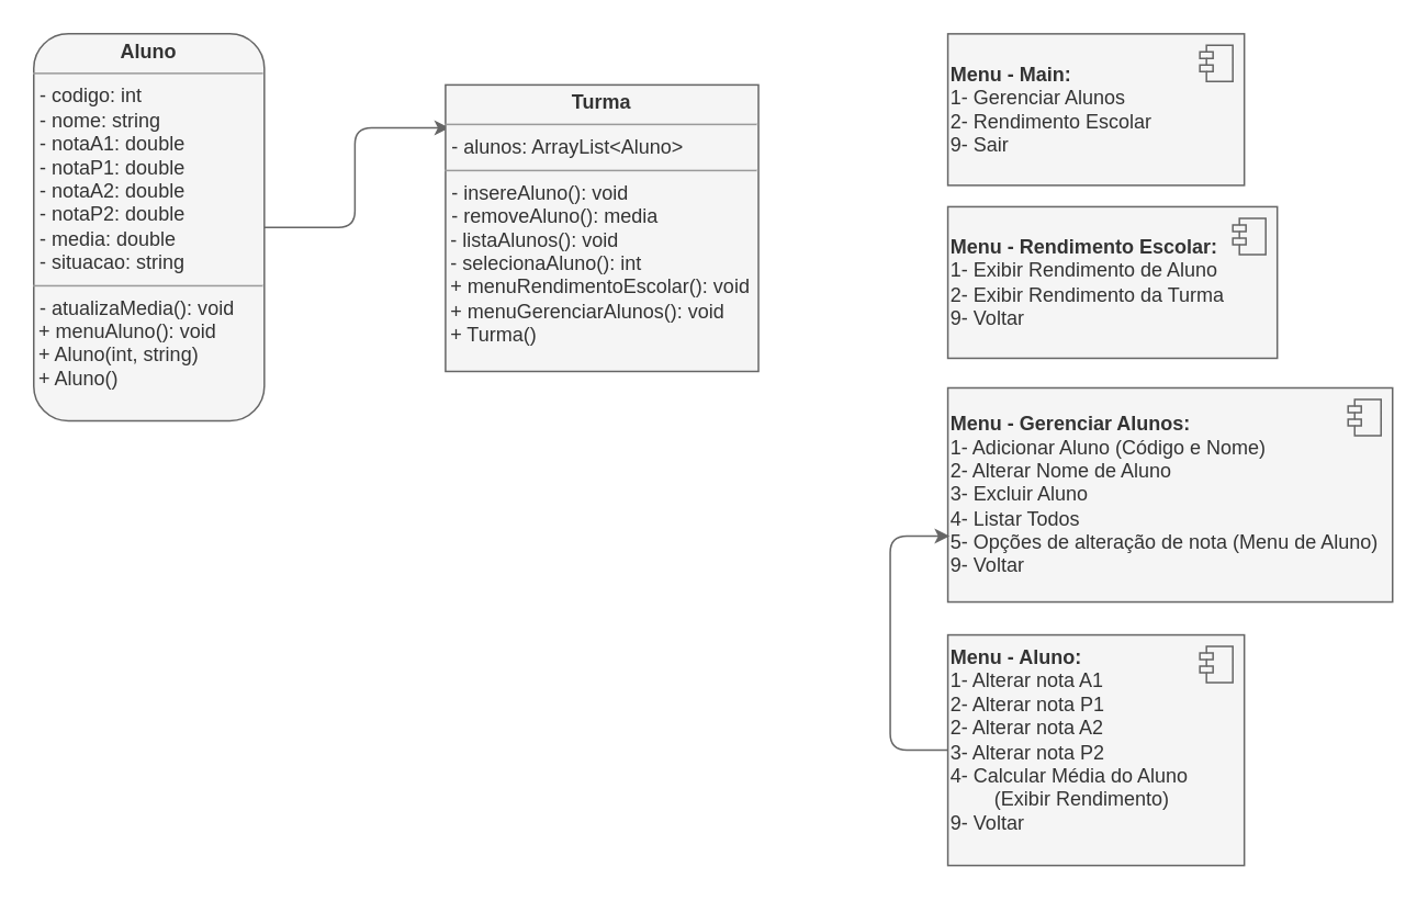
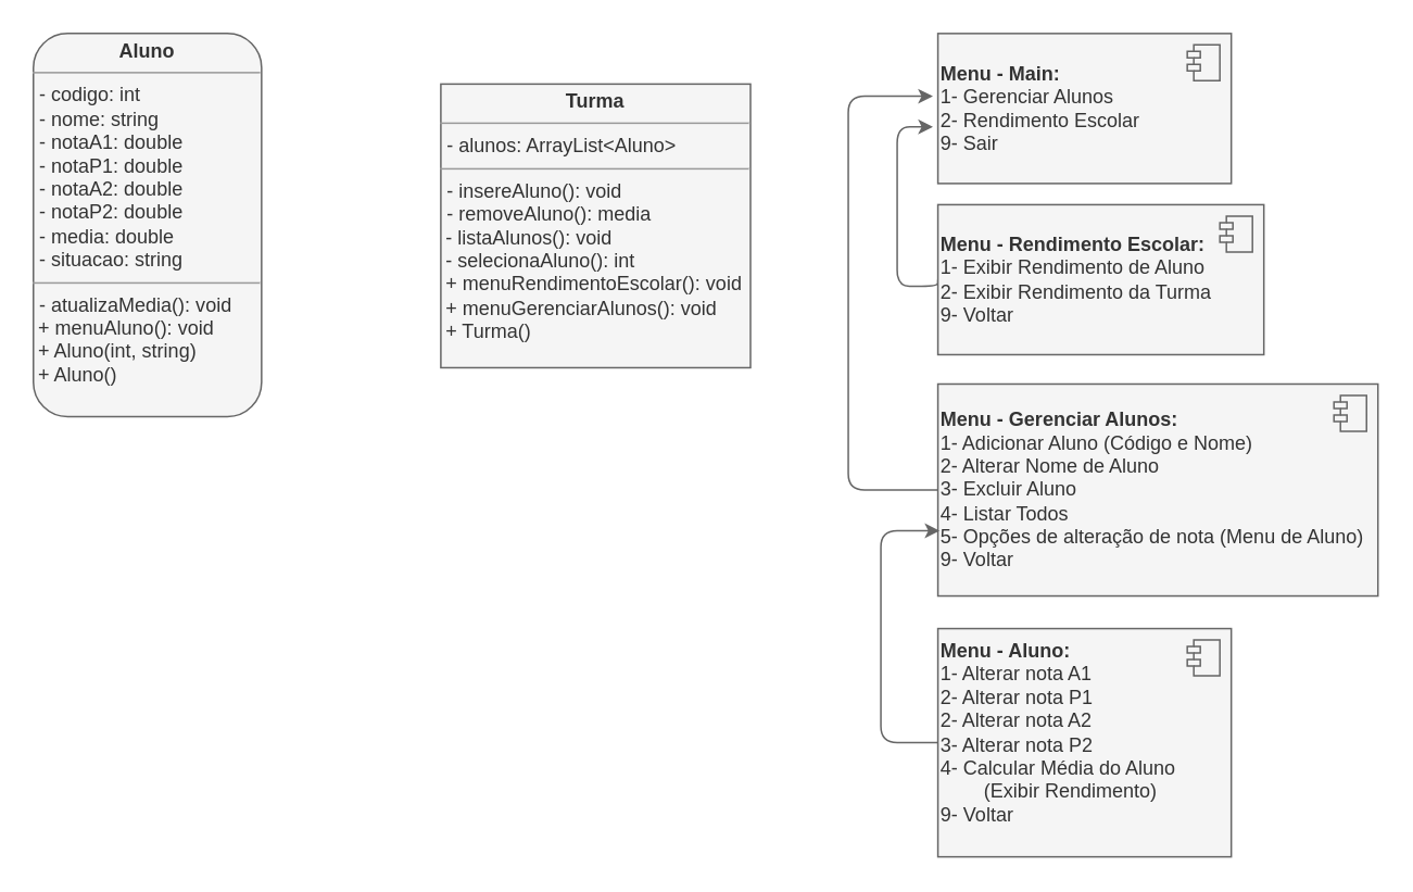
- <mxCell id="2" style="edgeStyle=orthogonalEdgeStyle;html=1;entryX=0.012;entryY=0.15;entryDx=0;entryDy=0;entryPerimeter=0;fillColor=#f5f5f5;strokeColor=#666666;" parent="1" source="3" target="6" edge="1"><mxGeometry relative="1" as="geometry" /></mxCell>
+ <mxCell id="10" style="edgeStyle=orthogonalEdgeStyle;html=1;entryX=-0.017;entryY=0.622;entryDx=0;entryDy=0;entryPerimeter=0;exitX=0;exitY=0.5;exitDx=0;exitDy=0;fillColor=#f5f5f5;strokeColor=#666666;" parent="1" source="11" target="4" edge="1"><mxGeometry relative="1" as="geometry"><Array as="points"><mxPoint x="575" y="175" /><mxPoint x="550" y="175" /><mxPoint x="550" y="77" /></Array></mxGeometry></mxCell>
+ <mxCell id="7" style="edgeStyle=orthogonalEdgeStyle;html=1;entryX=-0.017;entryY=0.418;entryDx=0;entryDy=0;entryPerimeter=0;exitX=0;exitY=0.5;exitDx=0;exitDy=0;fillColor=#f5f5f5;strokeColor=#666666;" parent="1" source="8" target="4" edge="1"><mxGeometry relative="1" as="geometry"><Array as="points"><mxPoint x="520" y="300" /><mxPoint x="520" y="59" /></Array></mxGeometry></mxCell>
